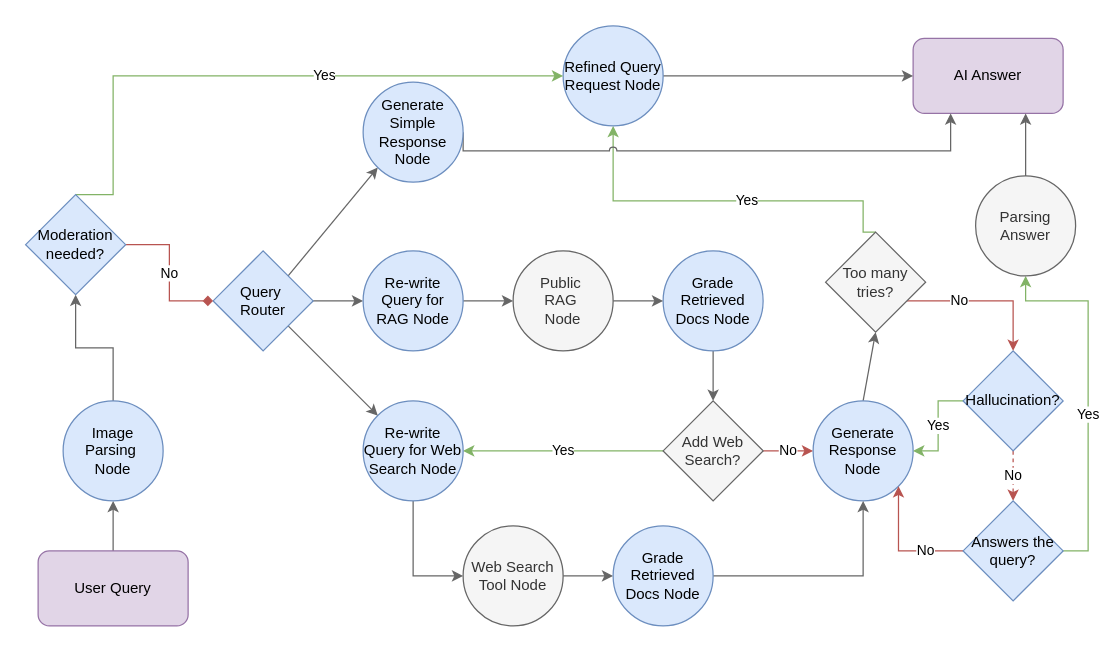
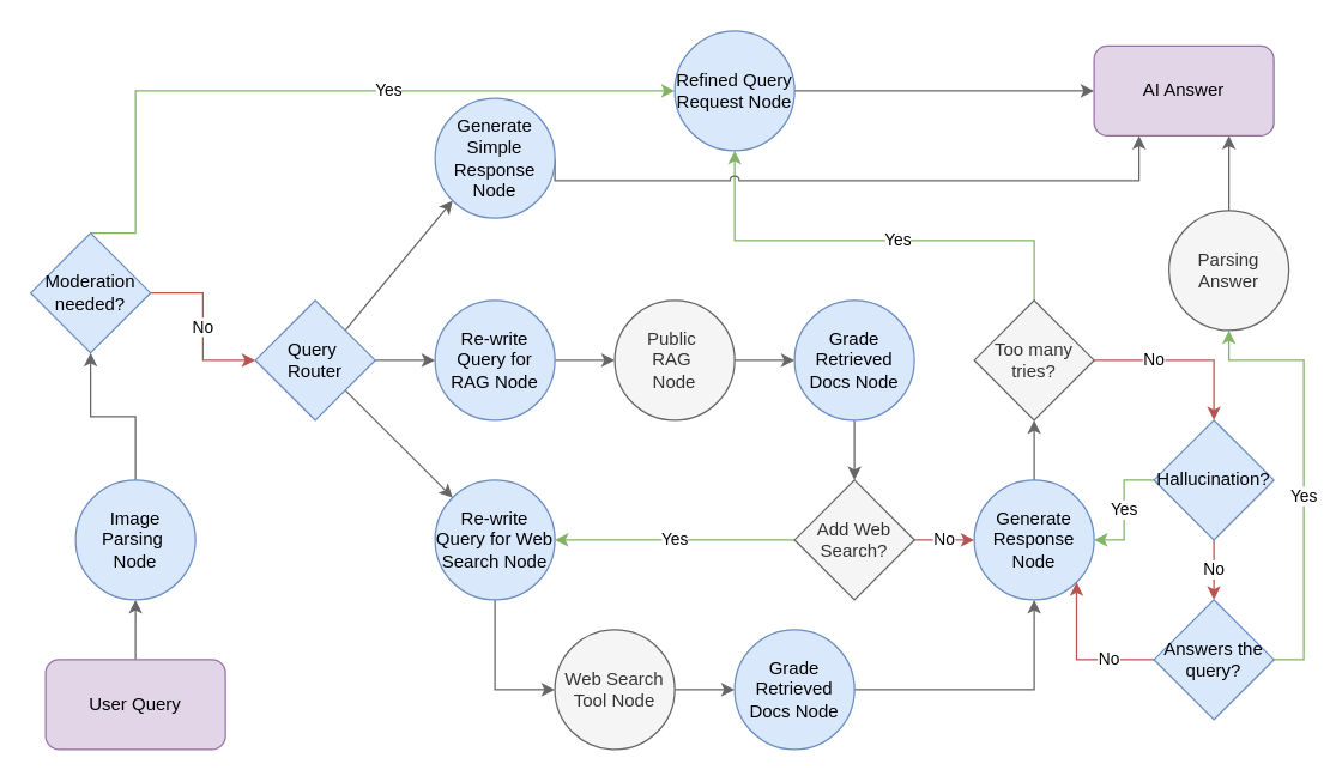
- <mxCell id="32" value="Too many tries?" style="rhombus;whiteSpace=wrap;html=1;fillColor=#f5f5f5;strokeColor=#666666;labelBackgroundColor=none;fontColor=#333333;movable=0;resizable=0;rotatable=0;deletable=0;editable=0;locked=1;connectable=0;" parent="1" vertex="1"><mxGeometry x="660" y="185" width="80" height="80" as="geometry" /></mxCell>
+ <mxCell id="32" value="Too many tries?" style="rhombus;whiteSpace=wrap;html=1;fillColor=#f5f5f5;strokeColor=#666666;labelBackgroundColor=none;fontColor=#333333;movable=0;resizable=0;rotatable=0;deletable=0;editable=0;locked=1;connectable=0;" parent="1" vertex="1"><mxGeometry x="650" y="200" width="80" height="80" as="geometry" /></mxCell>
- <mxCell id="35" value="No" style="rounded=0;orthogonalLoop=1;jettySize=auto;html=1;fillColor=#f8cecc;strokeColor=#b85450;exitX=1;exitY=0.5;exitDx=0;exitDy=0;edgeStyle=orthogonalEdgeStyle;entryX=0;entryY=0.5;entryDx=0;entryDy=0;movable=0;resizable=0;rotatable=0;deletable=0;editable=0;locked=1;connectable=0;endArrow=diamond;" parent="1" source="37" target="25" edge="1"><mxGeometry relative="1" as="geometry"><mxPoint x="129.5" y="330" as="sourcePoint" /><mxPoint x="99.5" y="320" as="targetPoint" /></mxGeometry></mxCell>
+ <mxCell id="35" value="No" style="rounded=0;orthogonalLoop=1;jettySize=auto;html=1;fillColor=#f8cecc;strokeColor=#b85450;exitX=1;exitY=0.5;exitDx=0;exitDy=0;edgeStyle=orthogonalEdgeStyle;entryX=0;entryY=0.5;entryDx=0;entryDy=0;movable=0;resizable=0;rotatable=0;deletable=0;editable=0;locked=1;connectable=0;" parent="1" source="37" target="25" edge="1"><mxGeometry relative="1" as="geometry"><mxPoint x="129.5" y="330" as="sourcePoint" /><mxPoint x="99.5" y="320" as="targetPoint" /></mxGeometry></mxCell>
- <mxCell id="16" value="No" style="edgeStyle=orthogonalEdgeStyle;rounded=0;orthogonalLoop=1;jettySize=auto;html=1;entryX=0.5;entryY=0;entryDx=0;entryDy=0;fillColor=#f8cecc;strokeColor=#b85450;movable=0;resizable=0;rotatable=0;deletable=0;editable=0;locked=1;connectable=0;exitX=0.5;exitY=1;exitDx=0;exitDy=0;dashed=1;" parent="1" source="18" target="21" edge="1"><mxGeometry relative="1" as="geometry"><Array as="points"><mxPoint x="810" y="400" /></Array><mxPoint as="offset" /></mxGeometry></mxCell>
+ <mxCell id="16" value="No" style="edgeStyle=orthogonalEdgeStyle;rounded=0;orthogonalLoop=1;jettySize=auto;html=1;entryX=0.5;entryY=0;entryDx=0;entryDy=0;fillColor=#f8cecc;strokeColor=#b85450;movable=0;resizable=0;rotatable=0;deletable=0;editable=0;locked=1;connectable=0;exitX=0.5;exitY=1;exitDx=0;exitDy=0;" parent="1" source="18" target="21" edge="1"><mxGeometry relative="1" as="geometry"><Array as="points"><mxPoint x="810" y="400" /></Array><mxPoint as="offset" /></mxGeometry></mxCell>
